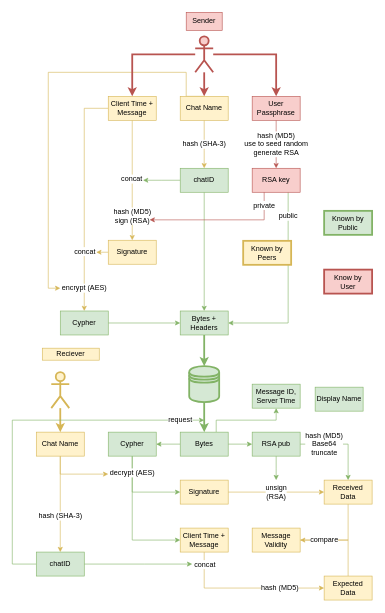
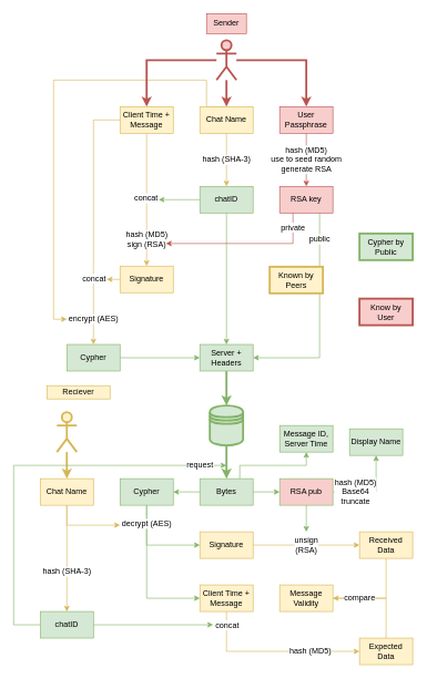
- <mxCell id="64" value="Known by Public" style="rounded=0;whiteSpace=wrap;html=1;fontFamily=Helvetica;fontSize=12;strokeColor=#82b366;fillColor=#d5e8d4;strokeWidth=3;" parent="1" vertex="1"><mxGeometry x="540" y="351" width="80" height="40" as="geometry" /></mxCell>
+ <mxCell id="64" value="Cypher by Public" style="rounded=0;whiteSpace=wrap;html=1;fontFamily=Helvetica;fontSize=12;strokeColor=#82b366;fillColor=#d5e8d4;strokeWidth=3;" parent="1" vertex="1"><mxGeometry x="540" y="351" width="80" height="40" as="geometry" /></mxCell>
- <mxCell id="25" value="&lt;div&gt;Bytes +&lt;/div&gt;&lt;div&gt;Headers&lt;br&gt;&lt;/div&gt;" style="rounded=0;whiteSpace=wrap;html=1;fontFamily=Helvetica;fontSize=12;fillColor=#d5e8d4;strokeColor=#82b366;" parent="1" vertex="1"><mxGeometry x="300" y="518" width="80" height="40" as="geometry" /></mxCell>
+ <mxCell id="25" value="&lt;div&gt;Server +&lt;/div&gt;&lt;div&gt;Headers&lt;br&gt;&lt;/div&gt;" style="rounded=0;whiteSpace=wrap;html=1;fontFamily=Helvetica;fontSize=12;fillColor=#d5e8d4;strokeColor=#82b366;" parent="1" vertex="1"><mxGeometry x="300" y="518" width="80" height="40" as="geometry" /></mxCell>
- <mxCell id="47" value="RSA pub" style="rounded=0;whiteSpace=wrap;html=1;fontFamily=Helvetica;fontSize=12;fillColor=#d5e8d4;strokeColor=#82b366;" vertex="1" parent="1"><mxGeometry x="420" y="720" width="80" height="40" as="geometry" /></mxCell>
+ <mxCell id="47" value="RSA pub" style="rounded=0;whiteSpace=wrap;html=1;fontFamily=Helvetica;fontSize=12;fillColor=#f8cecc;strokeColor=#82b366;" vertex="1" parent="1"><mxGeometry x="420" y="720" width="80" height="40" as="geometry" /></mxCell>
- <mxCell id="46" value="&lt;div&gt;hash (MD5)&lt;/div&gt;&lt;div&gt;Base64&lt;/div&gt;&lt;div&gt;truncate&lt;br&gt;&lt;/div&gt;" style="edgeStyle=orthogonalEdgeStyle;rounded=0;orthogonalLoop=1;jettySize=auto;html=1;fontSize=12;strokeWidth=1;fillColor=#d5e8d4;strokeColor=#82b366;" edge="1" parent="1" source="47" target="59"><mxGeometry x="-0.429" relative="1" as="geometry"><mxPoint as="offset" /></mxGeometry></mxCell>
+ <mxCell id="46" value="&lt;div&gt;hash (MD5)&lt;/div&gt;&lt;div&gt;Base64&lt;/div&gt;&lt;div&gt;truncate&lt;br&gt;&lt;/div&gt;" style="edgeStyle=orthogonalEdgeStyle;rounded=0;orthogonalLoop=1;jettySize=auto;html=1;fontSize=12;strokeWidth=1;fillColor=#d5e8d4;strokeColor=#82b366;" edge="1" parent="1" source="47" target="65"><mxGeometry x="-0.429" relative="1" as="geometry"><mxPoint as="offset" /></mxGeometry></mxCell>
